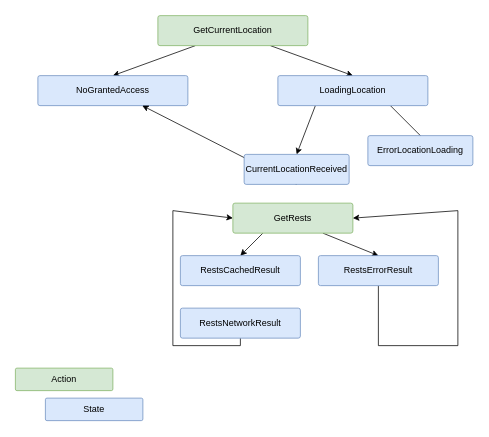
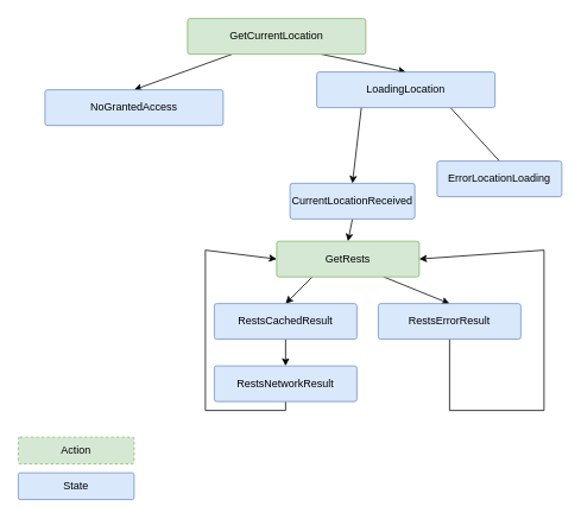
- <mxCell id="7" value="LoadingLocation" style="rounded=1;whiteSpace=wrap;html=1;arcSize=7;fillColor=#dae8fc;strokeColor=#6c8ebf;" vertex="1" parent="1"><mxGeometry x="370" y="100" width="200" height="40" as="geometry" /></mxCell>
+ <mxCell id="7" value="LoadingLocation" style="rounded=1;whiteSpace=wrap;html=1;arcSize=7;fillColor=#dae8fc;strokeColor=#6c8ebf;" vertex="1" parent="1"><mxGeometry x="355" y="80" width="200" height="40" as="geometry" /></mxCell>
- <mxCell id="11" style="edgeStyle=none;rounded=0;orthogonalLoop=1;jettySize=auto;html=1;exitX=0.5;exitY=1;exitDx=0;exitDy=0;" edge="1" parent="1" source="12" target="8"><mxGeometry relative="1" as="geometry" /></mxCell>
+ <mxCell id="11" style="edgeStyle=none;rounded=0;orthogonalLoop=1;jettySize=auto;html=1;exitX=0.5;exitY=1;exitDx=0;exitDy=0;entryX=0.5;entryY=0;entryDx=0;entryDy=0;" edge="1" parent="1" source="12" target="16"><mxGeometry relative="1" as="geometry" /></mxCell>
+ <mxCell id="17" style="edgeStyle=none;rounded=0;orthogonalLoop=1;jettySize=auto;html=1;exitX=0.5;exitY=1;exitDx=0;exitDy=0;entryX=0.5;entryY=0;entryDx=0;entryDy=0;" edge="1" parent="1" source="18" target="20"><mxGeometry relative="1" as="geometry" /></mxCell>
- <mxCell id="9" value="Action" style="rounded=1;whiteSpace=wrap;html=1;arcSize=7;fillColor=#d5e8d4;strokeColor=#82b366;" vertex="1" parent="1"><mxGeometry x="20" y="490" width="130" height="30" as="geometry" /></mxCell>
+ <mxCell id="9" value="Action" style="rounded=1;whiteSpace=wrap;html=1;arcSize=7;fillColor=#d5e8d4;strokeColor=#82b366;dashed=1;" vertex="1" parent="1"><mxGeometry x="20" y="490" width="130" height="30" as="geometry" /></mxCell>
- <mxCell id="10" value="State" style="rounded=1;whiteSpace=wrap;html=1;arcSize=7;fillColor=#dae8fc;strokeColor=#6c8ebf;" vertex="1" parent="1"><mxGeometry x="60" y="530" width="130" height="30" as="geometry" /></mxCell>
+ <mxCell id="10" value="State" style="rounded=1;whiteSpace=wrap;html=1;arcSize=7;fillColor=#dae8fc;strokeColor=#6c8ebf;" vertex="1" parent="1"><mxGeometry x="20" y="530" width="130" height="30" as="geometry" /></mxCell>
